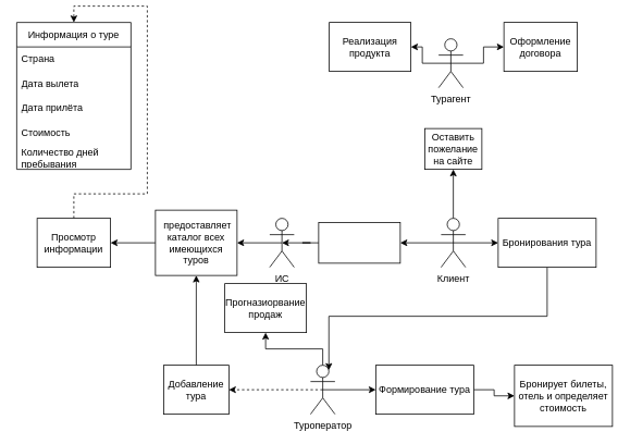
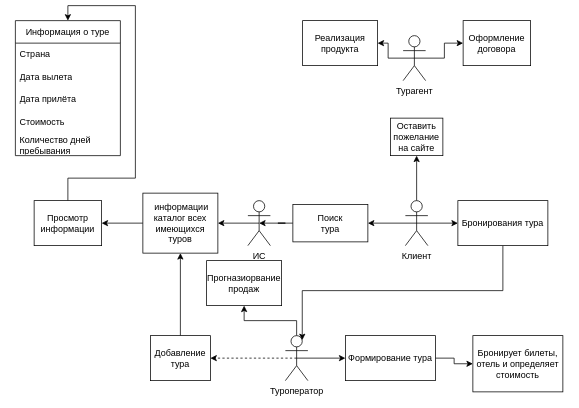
- <mxCell id="18" style="edgeStyle=orthogonalEdgeStyle;rounded=0;orthogonalLoop=1;jettySize=auto;html=1;exitX=0.5;exitY=0;exitDx=0;exitDy=0;entryX=0.5;entryY=0;entryDx=0;entryDy=0;dashed=1;" parent="1" source="19" target="20" edge="1"><mxGeometry relative="1" as="geometry" /></mxCell>
+ <mxCell id="18" style="edgeStyle=orthogonalEdgeStyle;rounded=0;orthogonalLoop=1;jettySize=auto;html=1;exitX=0.5;exitY=0;exitDx=0;exitDy=0;entryX=0.5;entryY=0;entryDx=0;entryDy=0;" parent="1" source="19" target="20" edge="1"><mxGeometry relative="1" as="geometry" /></mxCell>
- <mxCell id="17" value="&amp;nbsp;предоставляет каталог всех имеющихся туров" style="rounded=0;whiteSpace=wrap;html=1;" parent="1" vertex="1"><mxGeometry x="190" y="250" width="100" height="80" as="geometry" /></mxCell>
+ <mxCell id="17" value="&amp;nbsp;информации каталог всех имеющихся туров" style="rounded=0;whiteSpace=wrap;html=1;" parent="1" vertex="1"><mxGeometry x="190" y="250" width="100" height="80" as="geometry" /></mxCell>
+ <mxCell id="15" value="Поиск тура" style="text;html=1;strokeColor=none;fillColor=none;align=center;verticalAlign=middle;whiteSpace=wrap;rounded=0;" parent="1" vertex="1"><mxGeometry x="410" y="275" width="60" height="30" as="geometry" /></mxCell>
